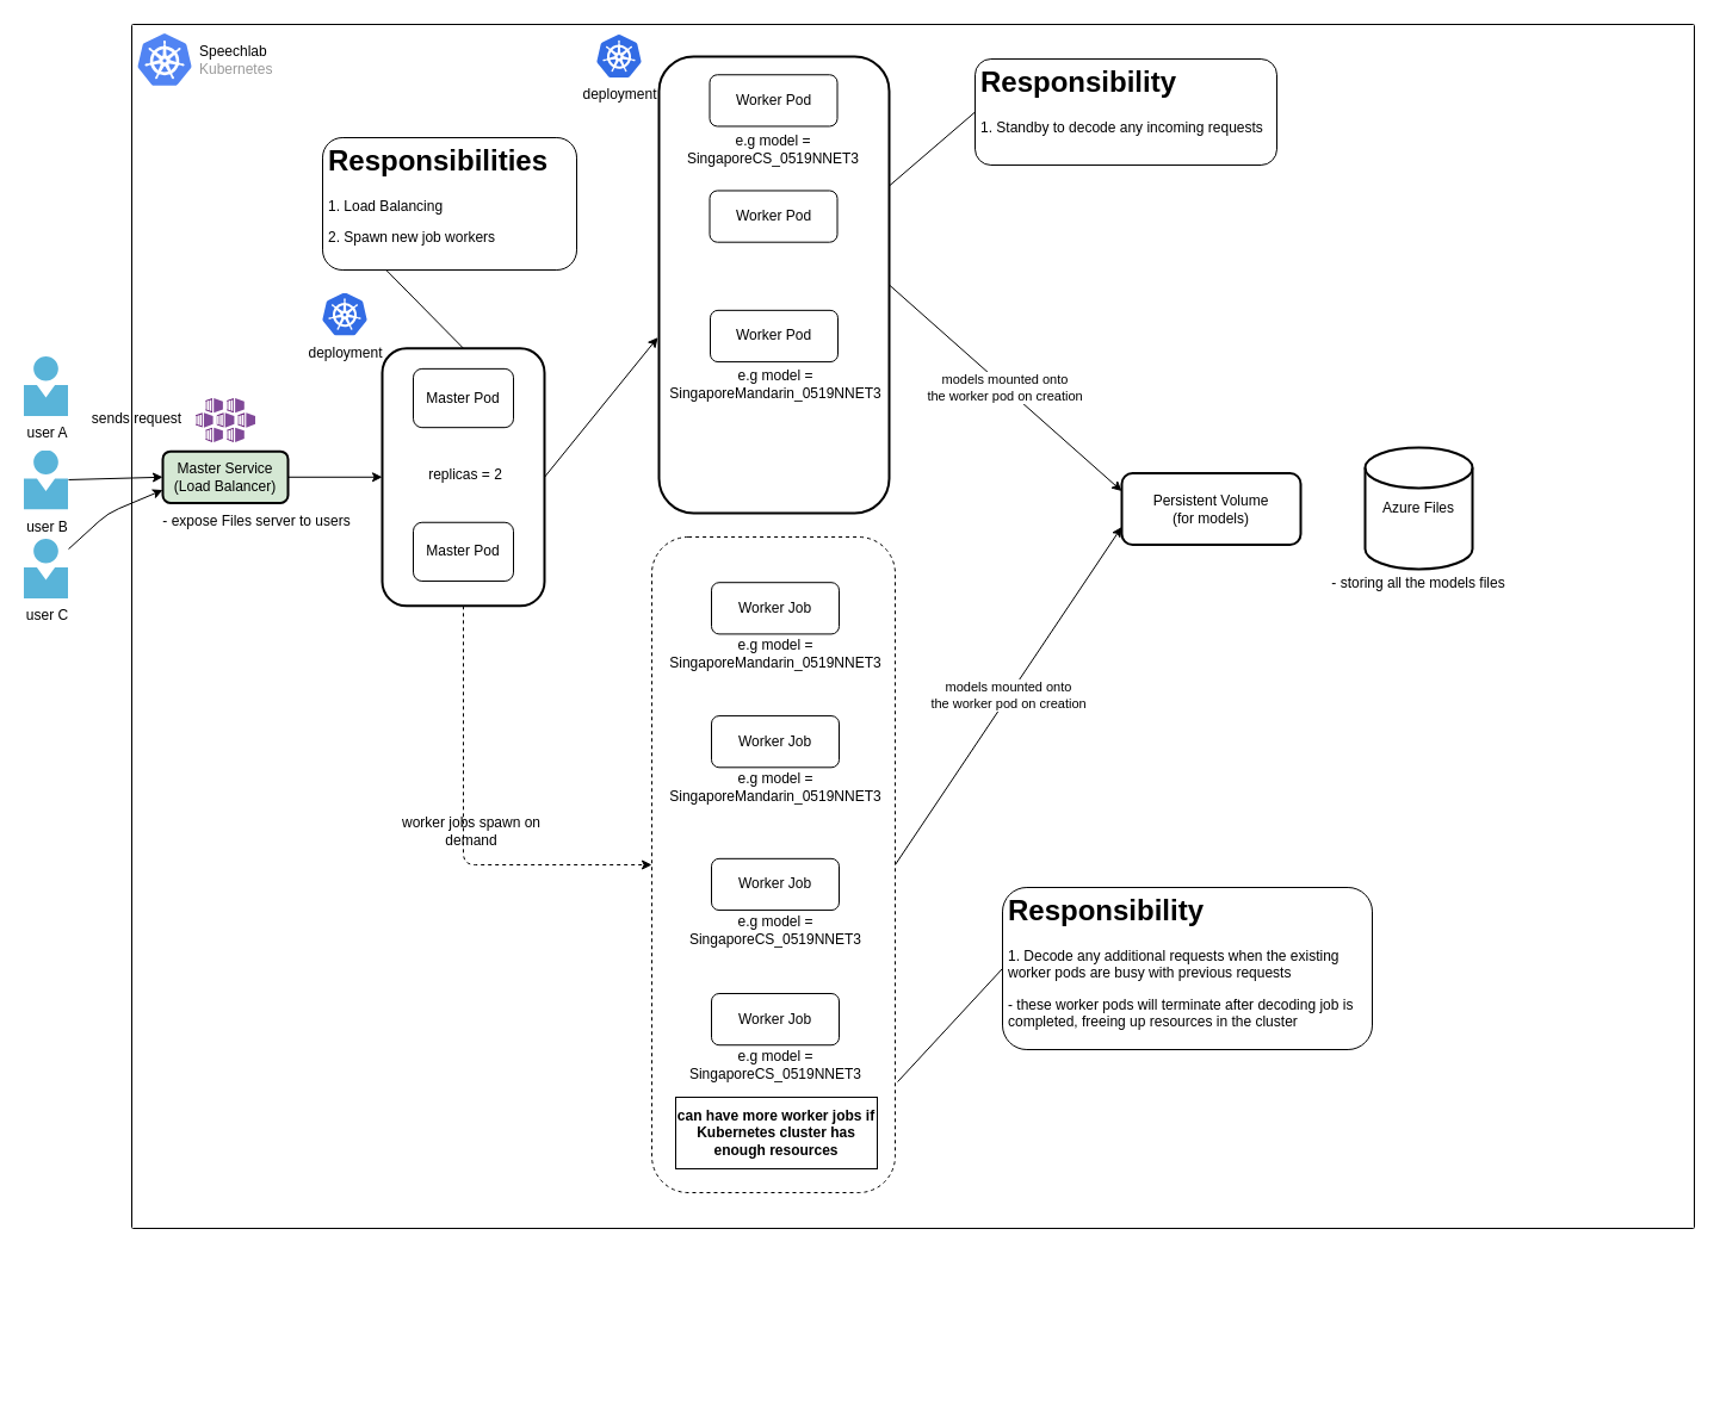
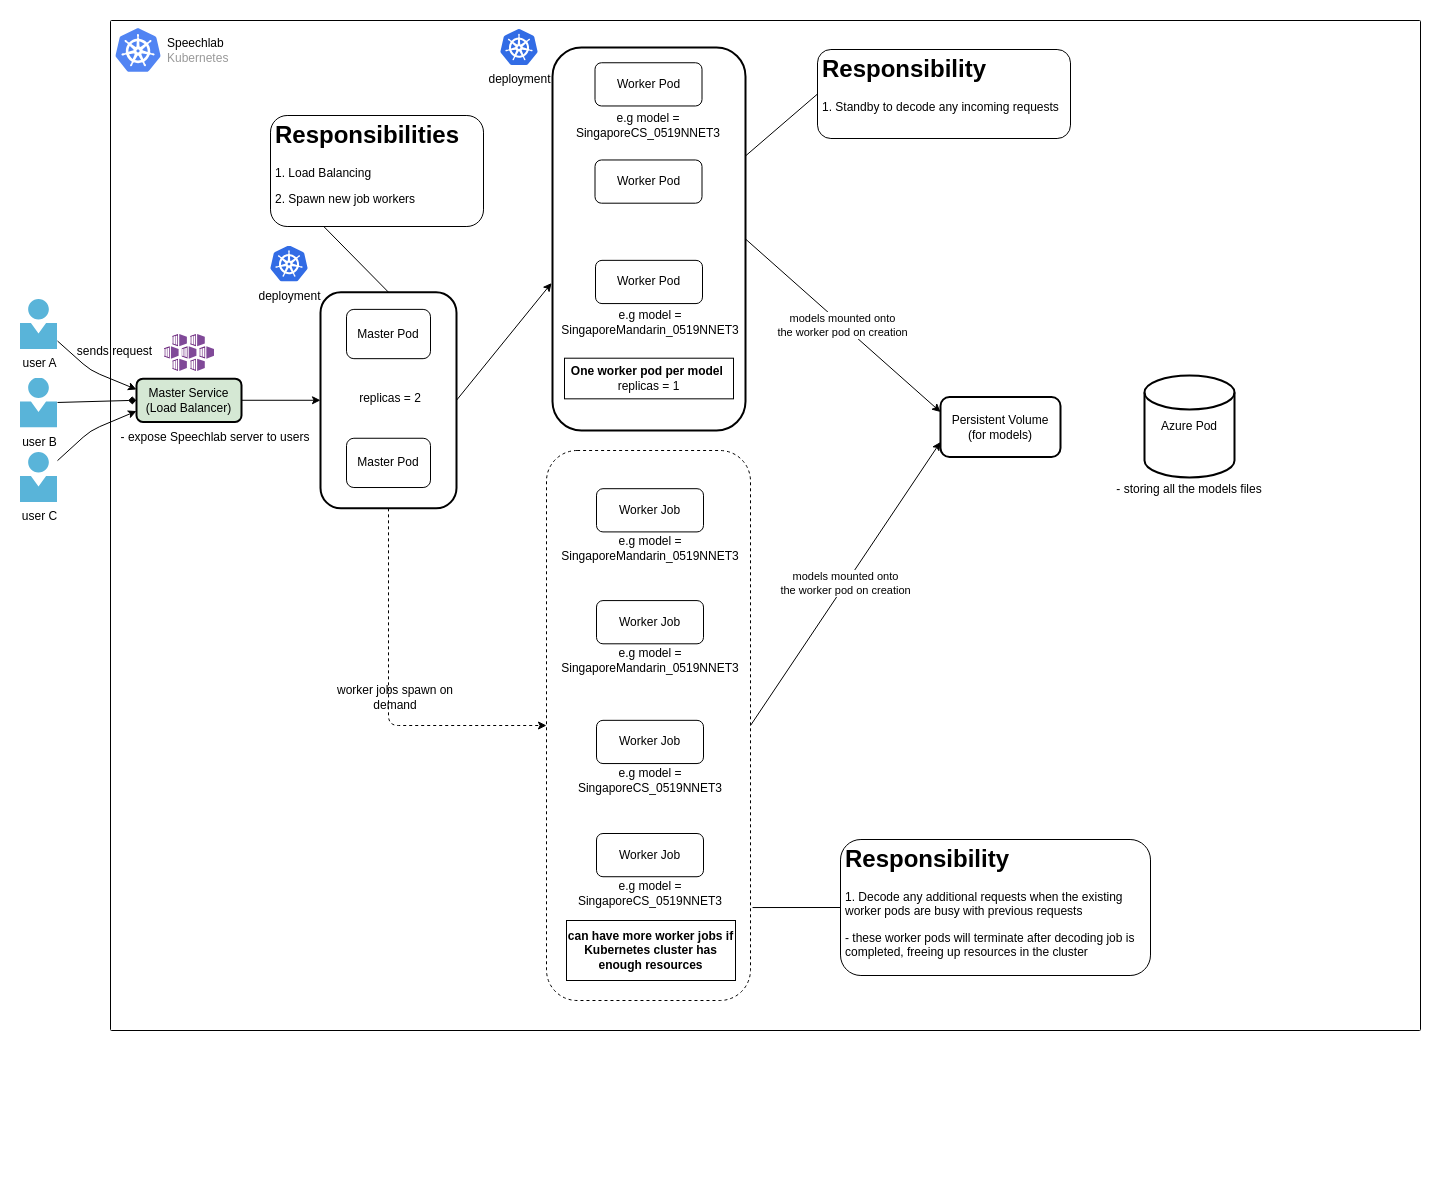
+ <mxCell id="5" value="" style="endArrow=classic;html=1;entryX=0;entryY=0.25;entryDx=0;entryDy=0;" parent="1" source="2" target="13" edge="1"><mxGeometry width="50" height="50" relative="1" as="geometry"><mxPoint x="57" y="290" as="sourcePoint" /><mxPoint x="107" y="240" as="targetPoint" /><Array as="points"><mxPoint x="90" y="370" /></Array></mxGeometry></mxCell>
+ <mxCell id="17" value="&lt;b&gt;One worker pod per model&lt;/b&gt;&amp;nbsp;&lt;br&gt;replicas = 1" style="text;html=1;strokeColor=#000000;fillColor=none;align=center;verticalAlign=middle;whiteSpace=wrap;rounded=0;shadow=0;glass=0;comic=0;" parent="10" vertex="1"><mxGeometry x="454" y="337.696" width="169" height="40.628" as="geometry" /></mxCell>
- <mxCell id="6" value="" style="endArrow=classic;html=1;entryX=0;entryY=0.5;entryDx=0;entryDy=0;" parent="1" source="3" target="13" edge="1"><mxGeometry width="50" height="50" relative="1" as="geometry"><mxPoint x="20" y="780" as="sourcePoint" /><mxPoint x="70" y="730" as="targetPoint" /></mxGeometry></mxCell>
+ <mxCell id="6" value="" style="endArrow=diamond;html=1;entryX=0;entryY=0.5;entryDx=0;entryDy=0;" parent="1" source="3" target="13" edge="1"><mxGeometry width="50" height="50" relative="1" as="geometry"><mxPoint x="20" y="780" as="sourcePoint" /><mxPoint x="70" y="730" as="targetPoint" /></mxGeometry></mxCell>
- <mxCell id="45" value="Persistent Volume&lt;br&gt;(for models)" style="rounded=1;whiteSpace=wrap;html=1;shadow=0;glass=0;comic=0;strokeColor=#000000;fillColor=none;strokeWidth=2;" parent="10" vertex="1"><mxGeometry x="830" y="376.5" width="150" height="60" as="geometry" /></mxCell>
+ <mxCell id="45" value="Persistent Volume&lt;br&gt;(for models)" style="rounded=1;whiteSpace=wrap;html=1;shadow=0;glass=0;comic=0;strokeColor=#000000;fillColor=none;strokeWidth=2;" parent="10" vertex="1"><mxGeometry x="830" y="376.5" width="120" height="60" as="geometry" /></mxCell>
- <mxCell id="47" value="Azure Files" style="strokeWidth=2;html=1;shape=mxgraph.flowchart.database;whiteSpace=wrap;rounded=1;shadow=0;glass=0;comic=0;fillColor=none;" parent="46" vertex="1"><mxGeometry x="44" width="90" height="102" as="geometry" /></mxCell>
+ <mxCell id="47" value="Azure Pod" style="strokeWidth=2;html=1;shape=mxgraph.flowchart.database;whiteSpace=wrap;rounded=1;shadow=0;glass=0;comic=0;fillColor=none;" parent="46" vertex="1"><mxGeometry x="44" width="90" height="102" as="geometry" /></mxCell>
- <mxCell id="14" value="- expose Files server to users" style="text;html=1;strokeColor=none;fillColor=none;align=center;verticalAlign=middle;whiteSpace=wrap;rounded=0;" parent="10" vertex="1"><mxGeometry y="403.357" width="210" height="26.797" as="geometry" /></mxCell>
+ <mxCell id="14" value="- expose Speechlab server to users" style="text;html=1;strokeColor=none;fillColor=none;align=center;verticalAlign=middle;whiteSpace=wrap;rounded=0;" parent="10" vertex="1"><mxGeometry y="403.357" width="210" height="26.797" as="geometry" /></mxCell>
- <mxCell id="34" value="&lt;p style=&quot;line-height: 100%&quot;&gt;&lt;/p&gt;&lt;h1&gt;Responsibility&lt;/h1&gt;&lt;p&gt;1. Decode any additional requests when the existing worker pods are busy with previous requests&lt;/p&gt;&lt;p&gt;- these worker pods will terminate after decoding job is completed, freeing up resources in the cluster&lt;/p&gt;&lt;p&gt;&lt;/p&gt;" style="text;html=1;strokeColor=#000000;fillColor=none;spacing=5;spacingTop=-20;whiteSpace=wrap;overflow=hidden;rounded=1;" parent="10" vertex="1"><mxGeometry x="730" y="724" width="310" height="136" as="geometry" /></mxCell>
+ <mxCell id="34" value="&lt;p style=&quot;line-height: 100%&quot;&gt;&lt;/p&gt;&lt;h1&gt;Responsibility&lt;/h1&gt;&lt;p&gt;1. Decode any additional requests when the existing worker pods are busy with previous requests&lt;/p&gt;&lt;p&gt;- these worker pods will terminate after decoding job is completed, freeing up resources in the cluster&lt;/p&gt;&lt;p&gt;&lt;/p&gt;" style="text;html=1;strokeColor=#000000;fillColor=none;spacing=5;spacingTop=-20;whiteSpace=wrap;overflow=hidden;rounded=1;" parent="10" vertex="1"><mxGeometry x="730" y="819" width="310" height="136" as="geometry" /></mxCell>
